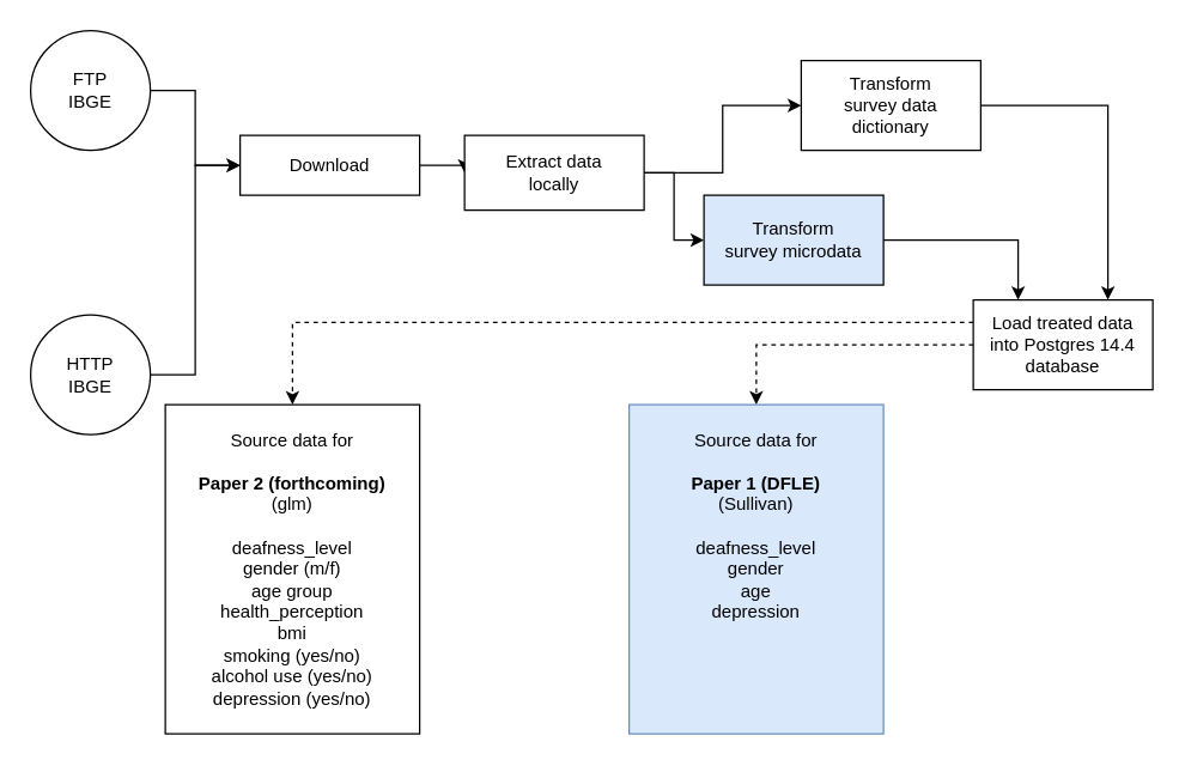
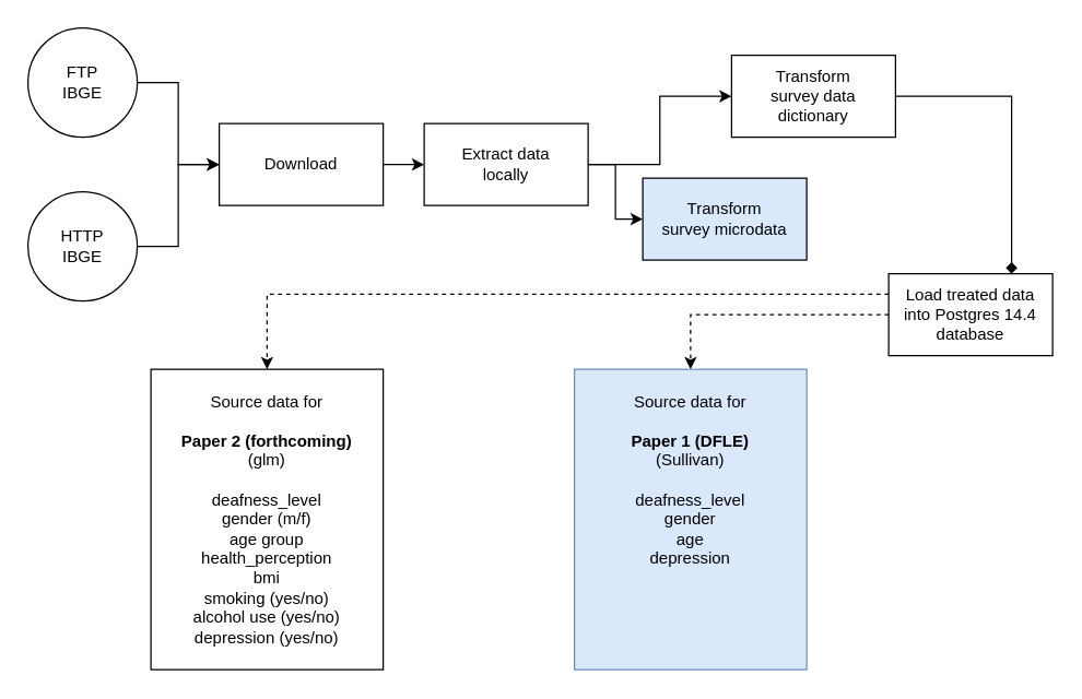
- <mxCell id="7" value="Download" style="rounded=0;whiteSpace=wrap;html=1;" parent="1" vertex="1"><mxGeometry x="160" y="90" width="120" height="40" as="geometry" /></mxCell>
+ <mxCell id="7" value="Download" style="rounded=0;whiteSpace=wrap;html=1;" parent="1" vertex="1"><mxGeometry x="160" y="90" width="120" height="60" as="geometry" /></mxCell>
- <mxCell id="10" value="Extract data&lt;br&gt;locally" style="rounded=0;whiteSpace=wrap;html=1;" parent="1" vertex="1"><mxGeometry x="310" y="90" width="120" height="50" as="geometry" /></mxCell>
+ <mxCell id="10" value="Extract data&lt;br&gt;locally" style="rounded=0;whiteSpace=wrap;html=1;" parent="1" vertex="1"><mxGeometry x="310" y="90" width="120" height="60" as="geometry" /></mxCell>
- <mxCell id="13" style="edgeStyle=orthogonalEdgeStyle;rounded=0;orthogonalLoop=1;jettySize=auto;html=1;exitX=1;exitY=0.5;exitDx=0;exitDy=0;entryX=0.25;entryY=0;entryDx=0;entryDy=0;" parent="1" source="14" target="17" edge="1"><mxGeometry relative="1" as="geometry" /></mxCell>
- <mxCell id="11" style="edgeStyle=orthogonalEdgeStyle;rounded=0;orthogonalLoop=1;jettySize=auto;html=1;exitX=1;exitY=0.5;exitDx=0;exitDy=0;entryX=0.75;entryY=0;entryDx=0;entryDy=0;" parent="1" source="12" target="17" edge="1"><mxGeometry relative="1" as="geometry" /></mxCell>
+ <mxCell id="11" style="edgeStyle=orthogonalEdgeStyle;rounded=0;orthogonalLoop=1;jettySize=auto;html=1;exitX=1;exitY=0.5;exitDx=0;exitDy=0;entryX=0.75;entryY=0;entryDx=0;entryDy=0;endArrow=diamond;" parent="1" source="12" target="17" edge="1"><mxGeometry relative="1" as="geometry" /></mxCell>
- <mxCell id="5" value="HTTP&lt;br&gt;IBGE" style="ellipse;whiteSpace=wrap;html=1;aspect=fixed;" parent="1" vertex="1"><mxGeometry x="20" y="210" width="80" height="80" as="geometry" /></mxCell>
+ <mxCell id="5" value="HTTP&lt;br&gt;IBGE" style="ellipse;whiteSpace=wrap;html=1;aspect=fixed;" parent="1" vertex="1"><mxGeometry x="20" y="140" width="80" height="80" as="geometry" /></mxCell>
